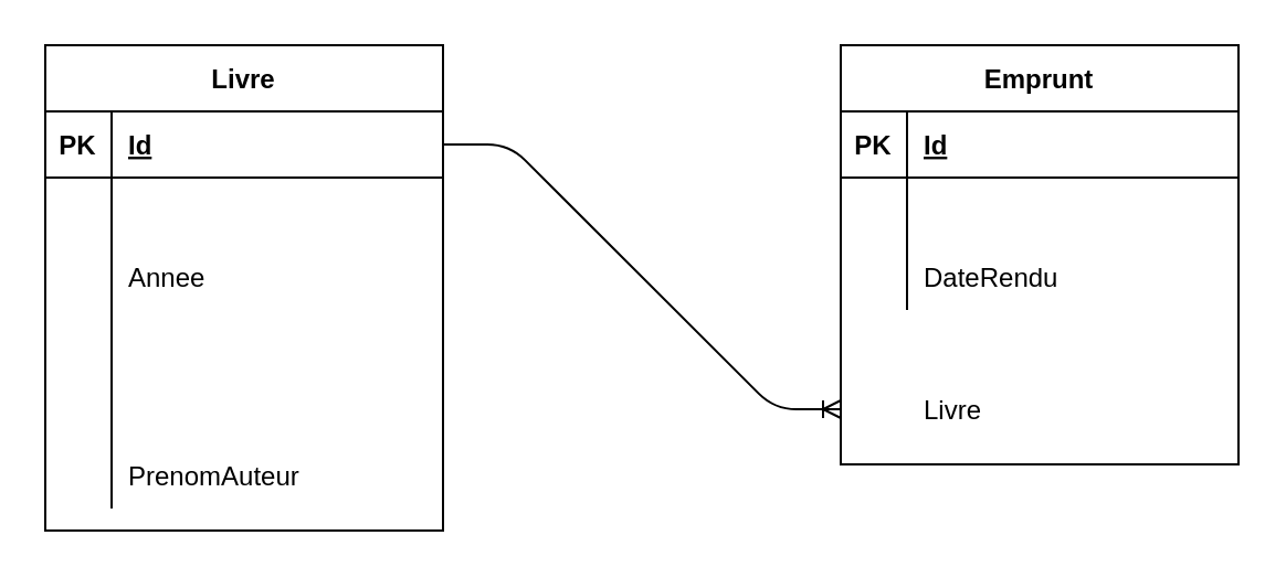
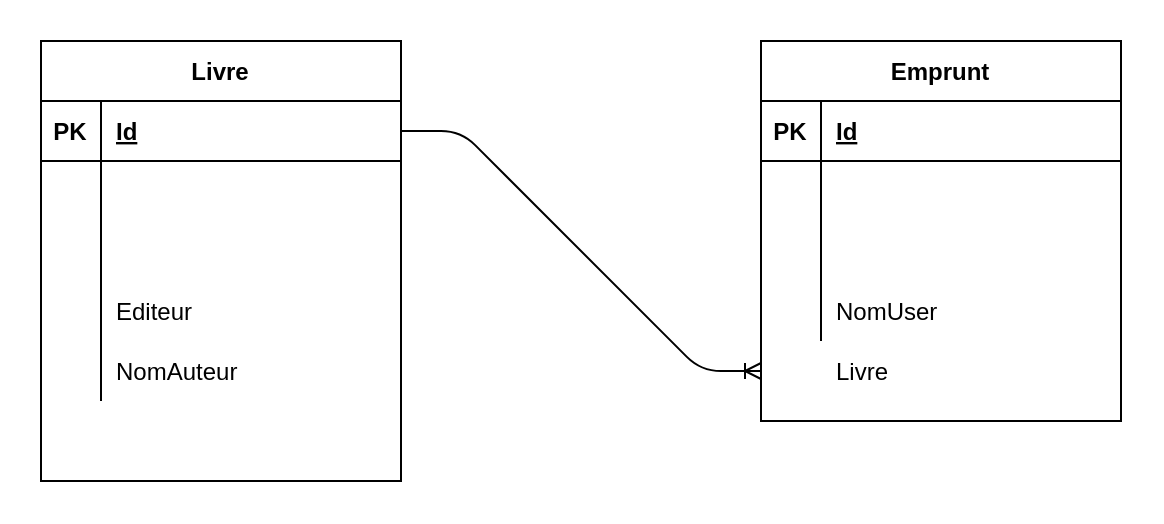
- <mxCell id="10" value="Annee" style="shape=partialRectangle;connectable=0;fillColor=none;top=0;left=0;bottom=0;right=0;align=left;spacingLeft=6;overflow=hidden;" vertex="1" parent="8"><mxGeometry x="30" width="150" height="30" as="geometry" /></mxCell>
- <mxCell id="28" value="DateRendu" style="shape=partialRectangle;connectable=0;fillColor=none;top=0;left=0;bottom=0;right=0;align=left;spacingLeft=6;overflow=hidden;" vertex="1" parent="26"><mxGeometry x="30" width="150" height="30" as="geometry" /></mxCell>
+ <mxCell id="13" value="Editeur" style="shape=partialRectangle;connectable=0;fillColor=none;top=0;left=0;bottom=0;right=0;align=left;spacingLeft=6;overflow=hidden;" vertex="1" parent="11"><mxGeometry x="30" width="150" height="30" as="geometry" /></mxCell>
+ <mxCell id="31" value="NomUser" style="shape=partialRectangle;connectable=0;fillColor=none;top=0;left=0;bottom=0;right=0;align=left;spacingLeft=6;overflow=hidden;" vertex="1" parent="29"><mxGeometry x="30" width="150" height="30" as="geometry" /></mxCell>
+ <mxCell id="16" value="NomAuteur" style="shape=partialRectangle;connectable=0;fillColor=none;top=0;left=0;bottom=0;right=0;align=left;spacingLeft=6;overflow=hidden;" vertex="1" parent="14"><mxGeometry x="30" width="150" height="30" as="geometry" /></mxCell>
- <mxCell id="19" value="PrenomAuteur" style="shape=partialRectangle;connectable=0;fillColor=none;top=0;left=0;bottom=0;right=0;align=left;spacingLeft=6;overflow=hidden;" vertex="1" parent="17"><mxGeometry x="30" width="150" height="30" as="geometry" /></mxCell>
